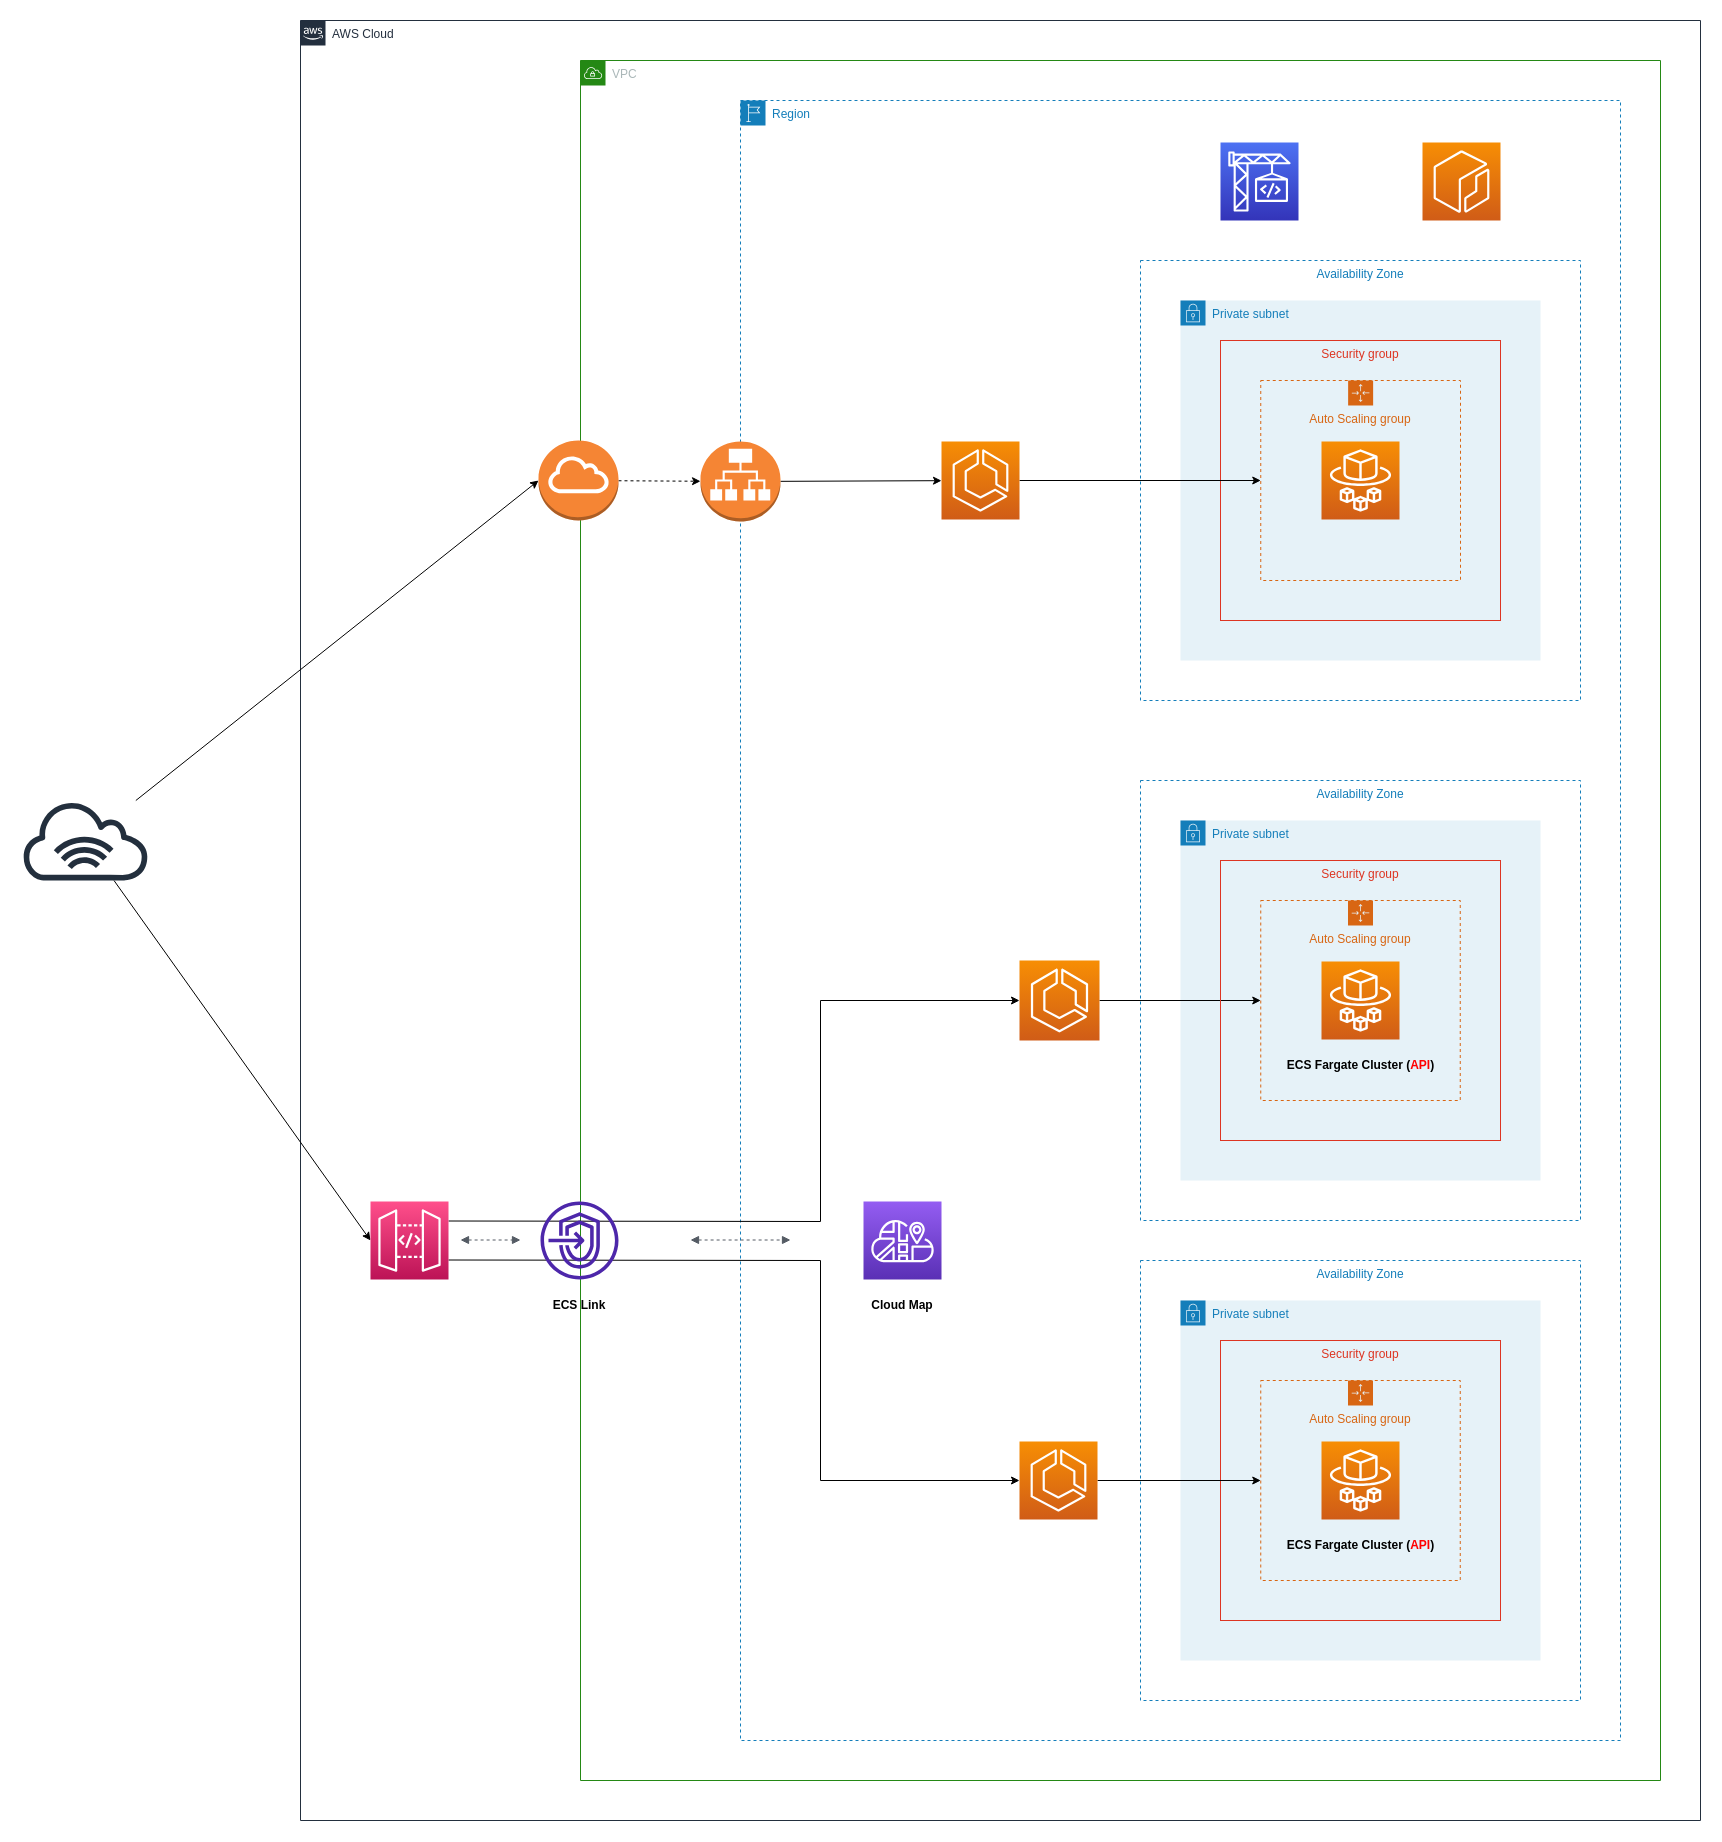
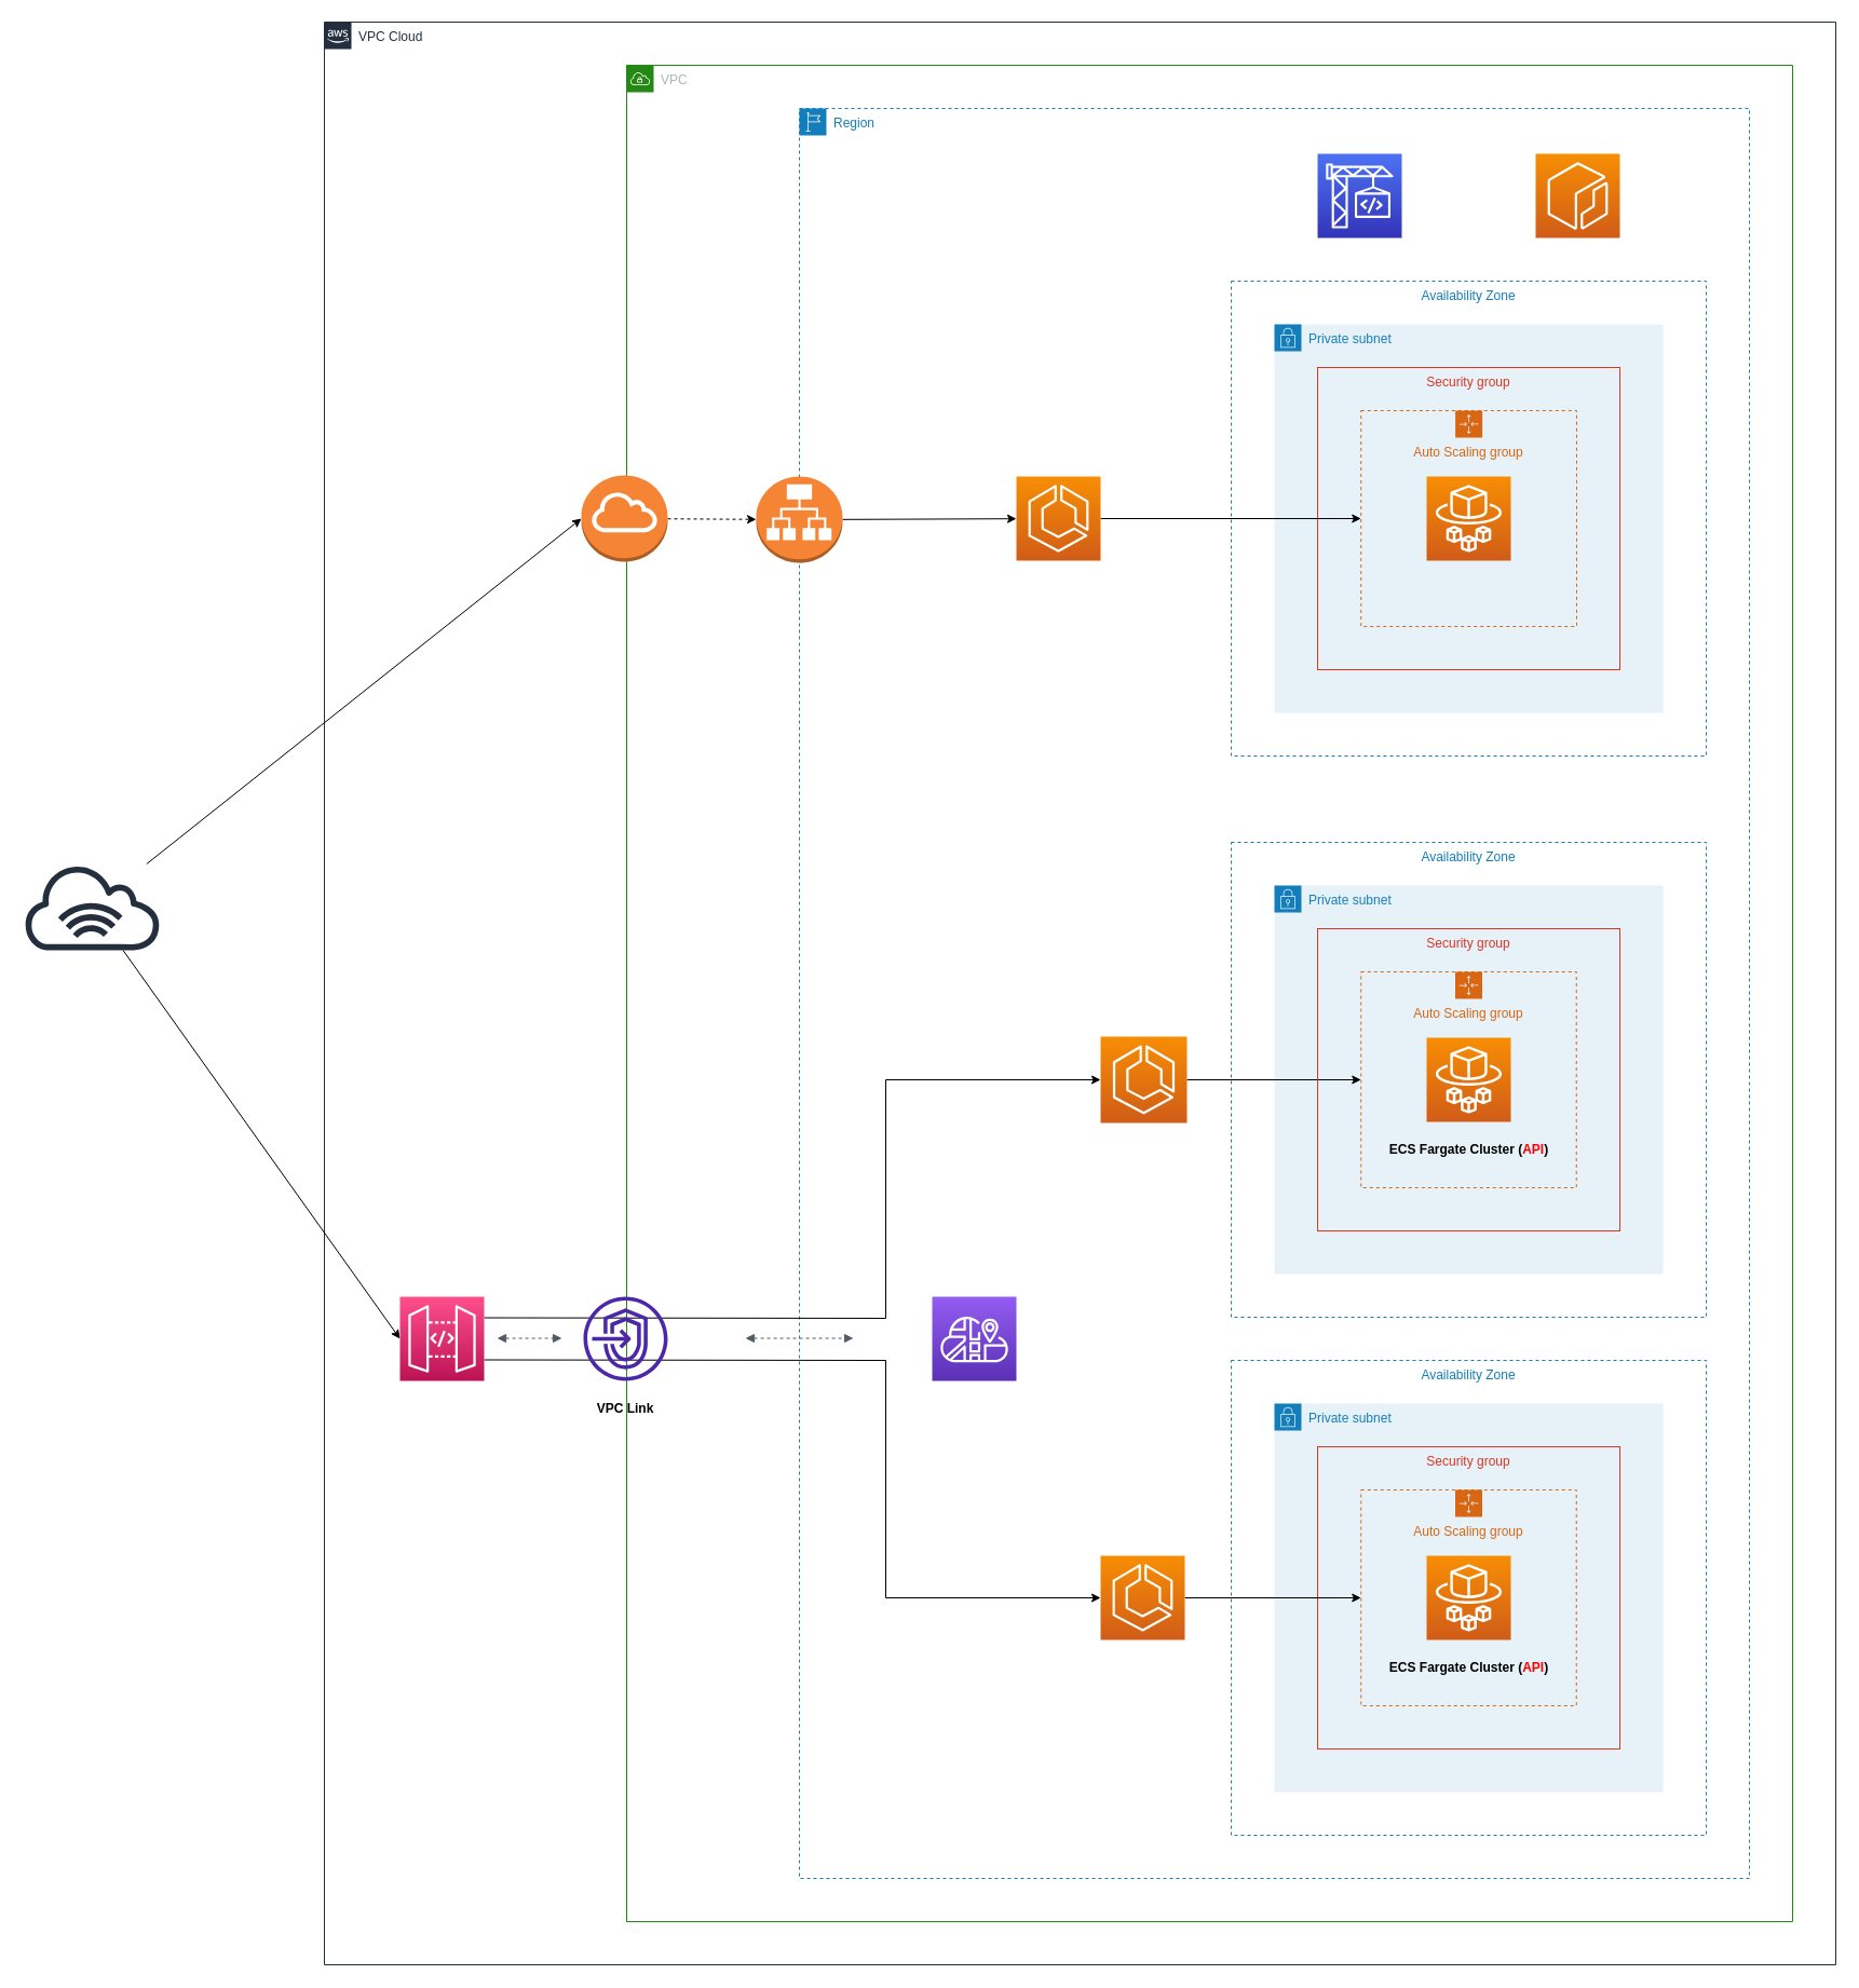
- <mxCell id="33" value="AWS Cloud" style="points=[[0,0],[0.25,0],[0.5,0],[0.75,0],[1,0],[1,0.25],[1,0.5],[1,0.75],[1,1],[0.75,1],[0.5,1],[0.25,1],[0,1],[0,0.75],[0,0.5],[0,0.25]];outlineConnect=0;gradientColor=none;html=1;whiteSpace=wrap;fontSize=12;fontStyle=0;container=0;pointerEvents=0;collapsible=0;recursiveResize=0;shape=mxgraph.aws4.group;grIcon=mxgraph.aws4.group_aws_cloud_alt;strokeColor=#232F3E;fillColor=none;verticalAlign=top;align=left;spacingLeft=30;fontColor=#232F3E;dashed=0;" vertex="1" parent="1"><mxGeometry x="300" y="20" width="1400" height="1800" as="geometry" /></mxCell>
+ <mxCell id="33" value="VPC Cloud" style="points=[[0,0],[0.25,0],[0.5,0],[0.75,0],[1,0],[1,0.25],[1,0.5],[1,0.75],[1,1],[0.75,1],[0.5,1],[0.25,1],[0,1],[0,0.75],[0,0.5],[0,0.25]];outlineConnect=0;gradientColor=none;html=1;whiteSpace=wrap;fontSize=12;fontStyle=0;container=0;pointerEvents=0;collapsible=0;recursiveResize=0;shape=mxgraph.aws4.group;grIcon=mxgraph.aws4.group_aws_cloud_alt;strokeColor=#232F3E;fillColor=none;verticalAlign=top;align=left;spacingLeft=30;fontColor=#232F3E;dashed=0;" vertex="1" parent="1"><mxGeometry x="300" y="20" width="1400" height="1800" as="geometry" /></mxCell>
- <mxCell id="32" value="&lt;b&gt;ECS Link&lt;/b&gt;" style="text;html=1;strokeColor=none;fillColor=none;align=center;verticalAlign=middle;whiteSpace=wrap;rounded=0;fontColor=#000000;" vertex="1" parent="1"><mxGeometry x="549" y="1290" width="60" height="30" as="geometry" /></mxCell>
+ <mxCell id="32" value="&lt;b&gt;VPC Link&lt;/b&gt;" style="text;html=1;strokeColor=none;fillColor=none;align=center;verticalAlign=middle;whiteSpace=wrap;rounded=0;fontColor=#000000;" vertex="1" parent="1"><mxGeometry x="549" y="1290" width="60" height="30" as="geometry" /></mxCell>
- <mxCell id="31" value="&lt;font color=&quot;#000000&quot;&gt;&lt;b&gt;Cloud Map&lt;/b&gt;&lt;/font&gt;" style="text;html=1;strokeColor=none;fillColor=none;align=center;verticalAlign=middle;whiteSpace=wrap;rounded=0;fontColor=#FF0000;" vertex="1" parent="1"><mxGeometry x="863" y="1290" width="78" height="30" as="geometry" /></mxCell>
